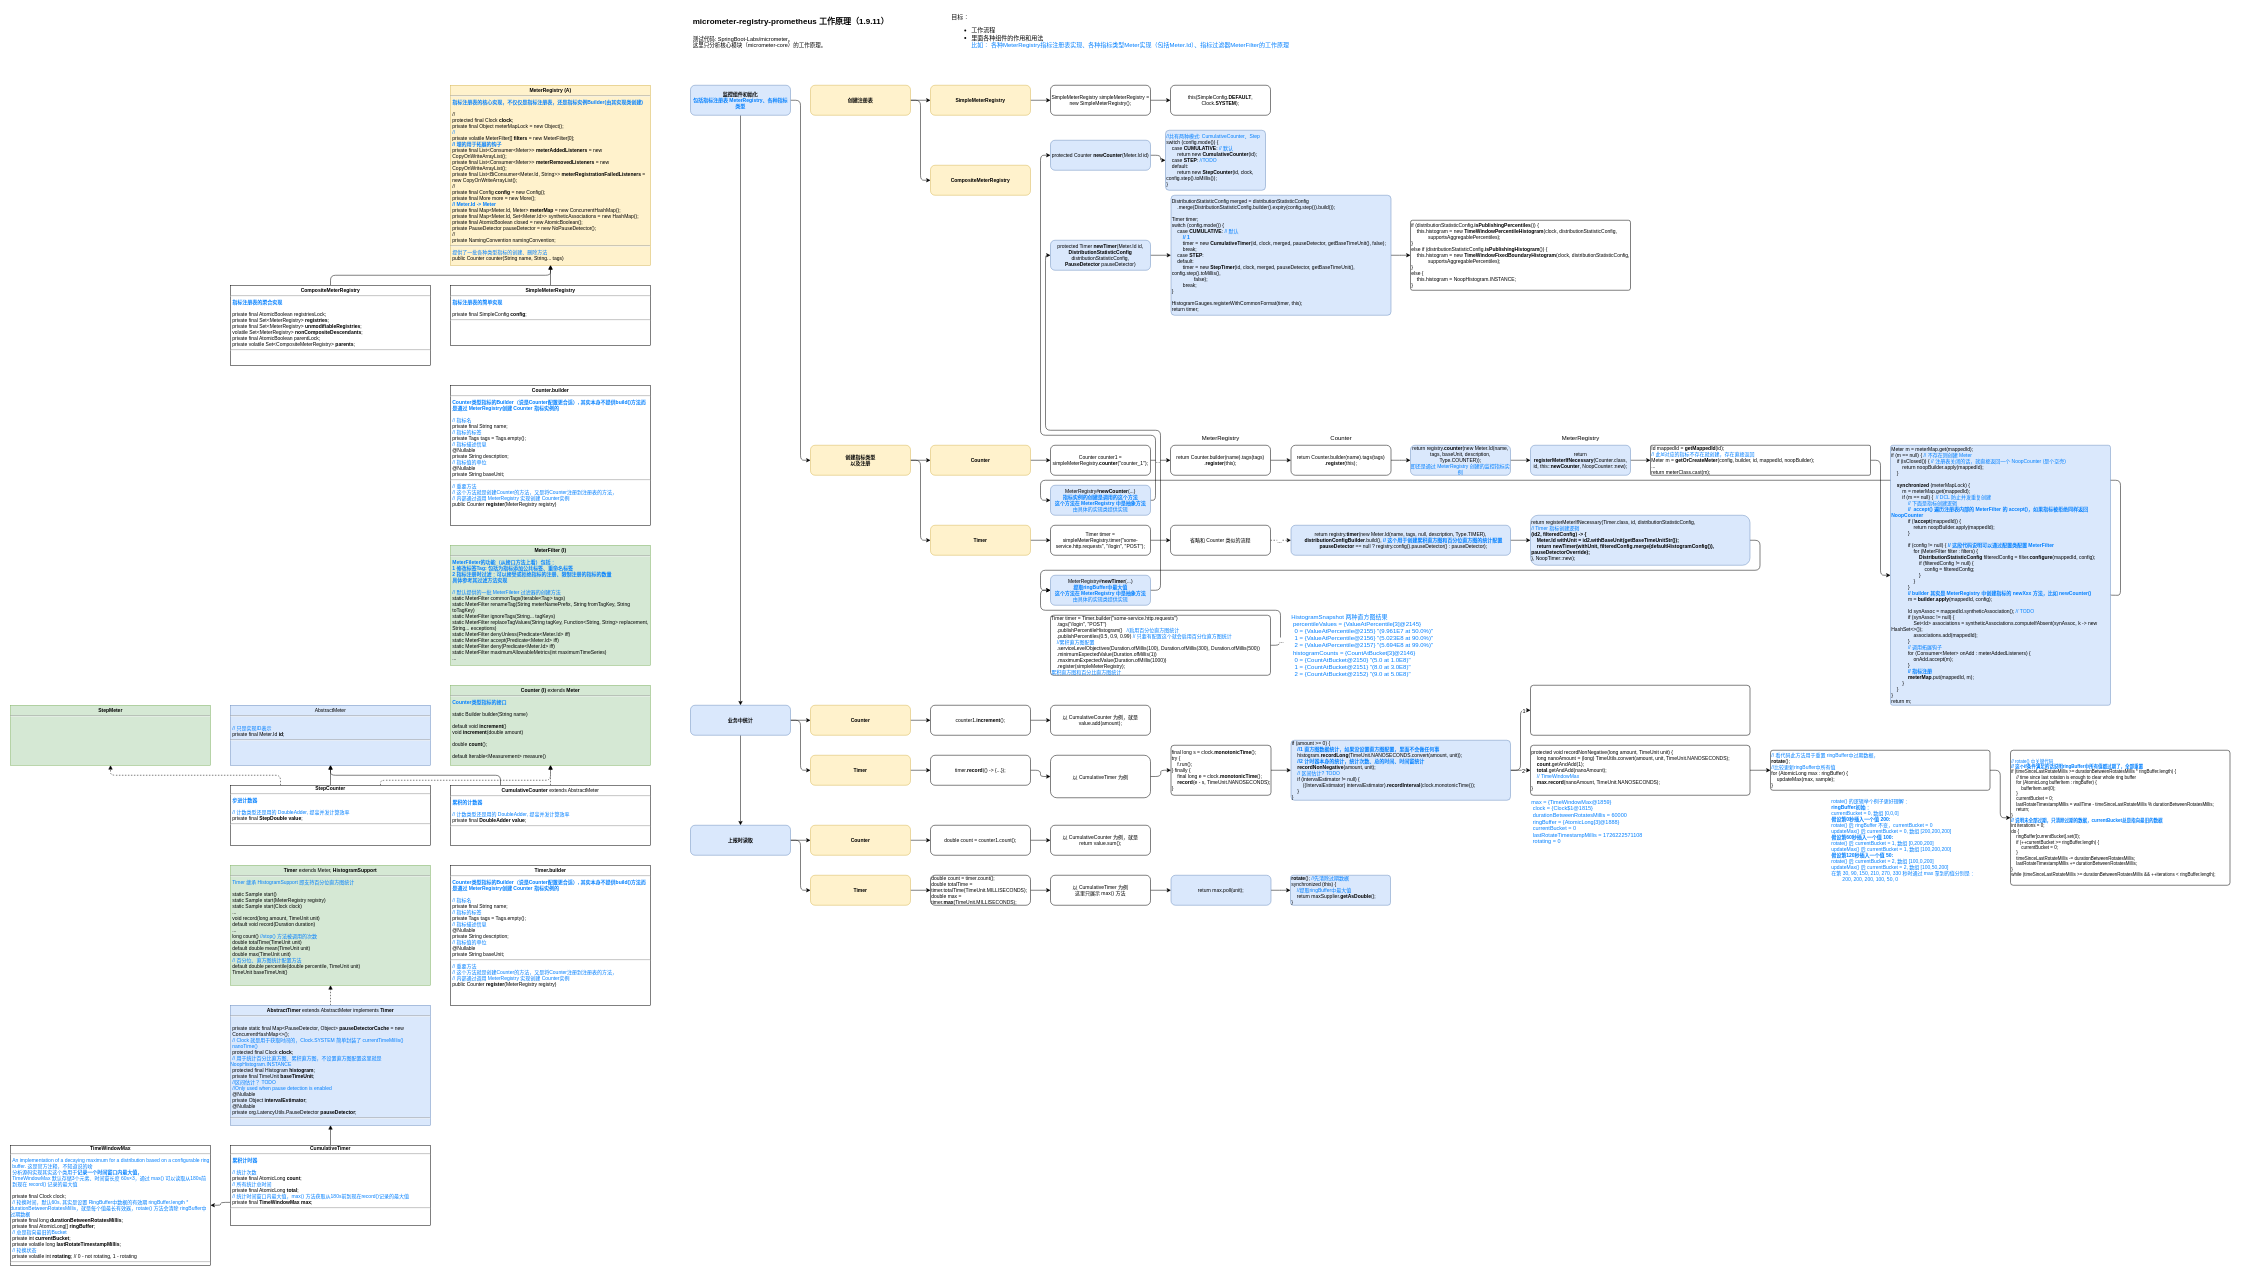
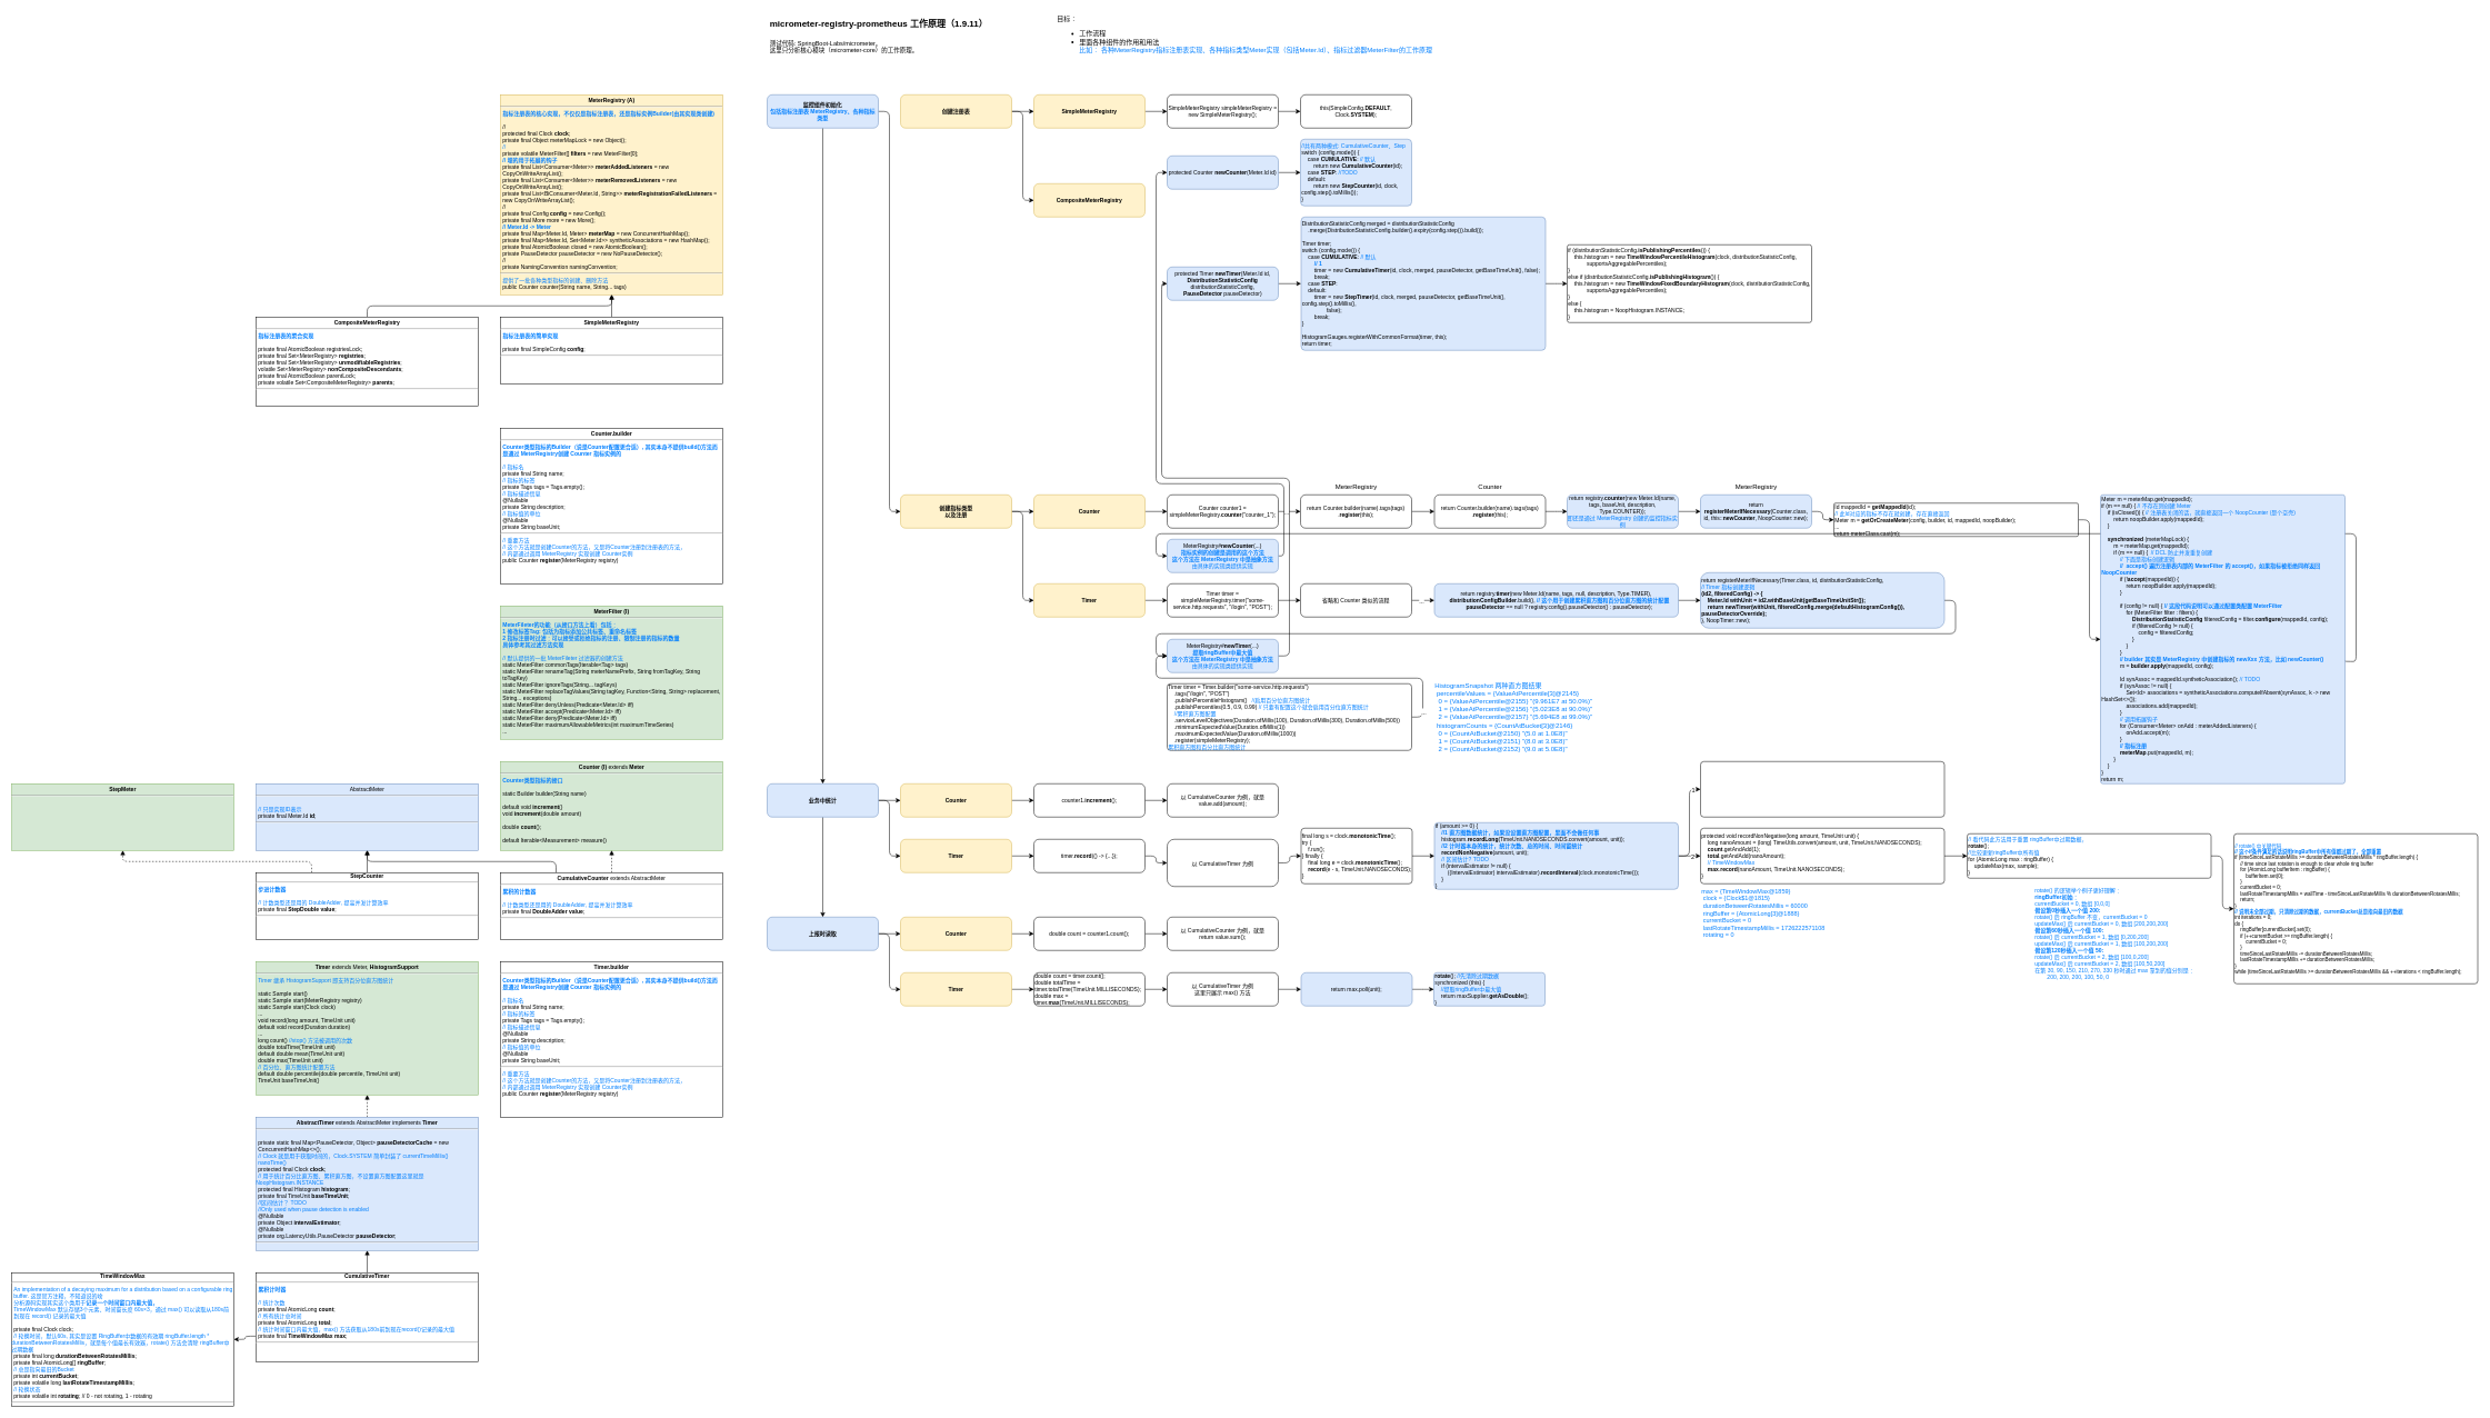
- <mxCell id="65" value="&lt;div&gt;&lt;font color=&quot;#007fff&quot;&gt;//共有两种模式: CumulativeCounter、Step&lt;/font&gt;&lt;/div&gt;&lt;div&gt;switch (config.mode()) {&lt;/div&gt;&lt;div&gt;&amp;nbsp; &amp;nbsp; case &lt;b&gt;CUMULATIVE&lt;/b&gt;: &lt;font color=&quot;#007fff&quot;&gt;// 默认&lt;/font&gt;&lt;/div&gt;&lt;div&gt;&amp;nbsp; &amp;nbsp; &amp;nbsp; &amp;nbsp; return new &lt;b&gt;CumulativeCounter&lt;/b&gt;(id);&lt;/div&gt;&lt;div&gt;&amp;nbsp; &amp;nbsp; case &lt;b&gt;STEP&lt;/b&gt;: &lt;font color=&quot;#007fff&quot;&gt;//TODO&lt;/font&gt;&lt;/div&gt;&lt;div&gt;&amp;nbsp; &amp;nbsp; default:&lt;/div&gt;&lt;div&gt;&amp;nbsp; &amp;nbsp; &amp;nbsp; &amp;nbsp; return new &lt;b&gt;StepCounter&lt;/b&gt;(id, clock, config.step().toMillis());&lt;/div&gt;&lt;div&gt;}&lt;/div&gt;" style="rounded=1;whiteSpace=wrap;html=1;fontSize=10;fillColor=#dae8fc;strokeColor=#6c8ebf;align=left;arcSize=6;" vertex="1" parent="1"><mxGeometry x="2330" y="260" width="200" height="120" as="geometry" /></mxCell>
+ <mxCell id="65" value="&lt;div&gt;&lt;font color=&quot;#007fff&quot;&gt;//共有两种模式: CumulativeCounter、Step&lt;/font&gt;&lt;/div&gt;&lt;div&gt;switch (config.mode()) {&lt;/div&gt;&lt;div&gt;&amp;nbsp; &amp;nbsp; case &lt;b&gt;CUMULATIVE&lt;/b&gt;: &lt;font color=&quot;#007fff&quot;&gt;// 默认&lt;/font&gt;&lt;/div&gt;&lt;div&gt;&amp;nbsp; &amp;nbsp; &amp;nbsp; &amp;nbsp; return new &lt;b&gt;CumulativeCounter&lt;/b&gt;(id);&lt;/div&gt;&lt;div&gt;&amp;nbsp; &amp;nbsp; case &lt;b&gt;STEP&lt;/b&gt;: &lt;font color=&quot;#007fff&quot;&gt;//TODO&lt;/font&gt;&lt;/div&gt;&lt;div&gt;&amp;nbsp; &amp;nbsp; default:&lt;/div&gt;&lt;div&gt;&amp;nbsp; &amp;nbsp; &amp;nbsp; &amp;nbsp; return new &lt;b&gt;StepCounter&lt;/b&gt;(id, clock, config.step().toMillis());&lt;/div&gt;&lt;div&gt;}&lt;/div&gt;" style="rounded=1;whiteSpace=wrap;html=1;fontSize=10;fillColor=#dae8fc;strokeColor=#6c8ebf;align=left;arcSize=6;" vertex="1" parent="1"><mxGeometry x="2340" y="250" width="200" height="120" as="geometry" /></mxCell>
- <mxCell id="56" value="&lt;div&gt;Id mappedId = &lt;b&gt;getMappedId&lt;/b&gt;(id);&lt;/div&gt;&lt;div&gt;&lt;font color=&quot;#007fff&quot;&gt;// 此Id对应的指标不存在就创建，存在直接返回&lt;/font&gt;&lt;/div&gt;&lt;div&gt;Meter m = &lt;b&gt;getOrCreateMeter&lt;/b&gt;(config, builder, id, mappedId, noopBuilder);&lt;/div&gt;&lt;div&gt;...&lt;/div&gt;&lt;div&gt;return meterClass.cast(m);&lt;/div&gt;" style="rounded=1;whiteSpace=wrap;html=1;fontSize=10;align=left;arcSize=5;" vertex="1" parent="1"><mxGeometry x="3300" y="890" width="440" height="60" as="geometry" /></mxCell>
+ <mxCell id="56" value="&lt;div&gt;Id mappedId = &lt;b&gt;getMappedId&lt;/b&gt;(id);&lt;/div&gt;&lt;div&gt;&lt;font color=&quot;#007fff&quot;&gt;// 此Id对应的指标不存在就创建，存在直接返回&lt;/font&gt;&lt;/div&gt;&lt;div&gt;Meter m = &lt;b&gt;getOrCreateMeter&lt;/b&gt;(config, builder, id, mappedId, noopBuilder);&lt;/div&gt;&lt;div&gt;...&lt;/div&gt;&lt;div&gt;return meterClass.cast(m);&lt;/div&gt;" style="rounded=1;whiteSpace=wrap;html=1;fontSize=10;align=left;arcSize=5;" vertex="1" parent="1"><mxGeometry x="3300" y="905" width="440" height="60" as="geometry" /></mxCell>
- <mxCell id="82" value="" style="edgeStyle=orthogonalEdgeStyle;rounded=1;orthogonalLoop=1;jettySize=auto;html=1;dashed=1;" edge="1" parent="1" source="84" target="86"><mxGeometry relative="1" as="geometry" /></mxCell>
+ <mxCell id="82" value="" style="edgeStyle=orthogonalEdgeStyle;rounded=1;orthogonalLoop=1;jettySize=auto;html=1;" edge="1" parent="1" source="84" target="86"><mxGeometry relative="1" as="geometry" /></mxCell>
- <mxCell id="72" style="edgeStyle=orthogonalEdgeStyle;rounded=1;orthogonalLoop=1;jettySize=auto;html=1;exitX=0.75;exitY=0;exitDx=0;exitDy=0;entryX=0.5;entryY=1;entryDx=0;entryDy=0;dashed=1;endArrow=block;endFill=1;" edge="1" parent="1" source="74" target="66"><mxGeometry relative="1" as="geometry"><Array as="points"><mxPoint x="760" y="1560" /><mxPoint x="1100" y="1560" /></Array></mxGeometry></mxCell>
